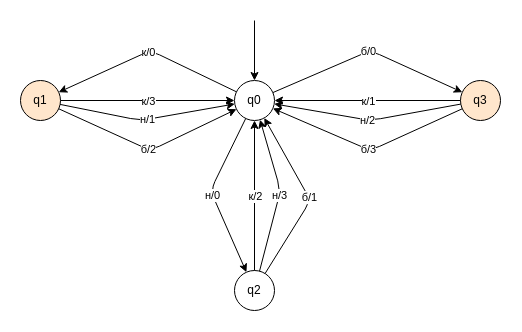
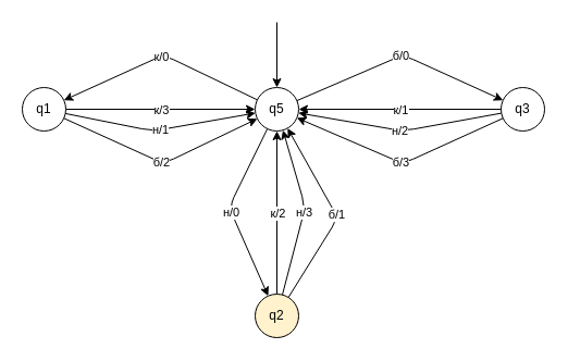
- <mxCell id="5" value="q1" style="ellipse;whiteSpace=wrap;html=1;aspect=fixed;fillColor=#ffe6cc;" parent="1" vertex="1"><mxGeometry x="20" y="80" width="40" height="40" as="geometry" /></mxCell>
+ <mxCell id="5" value="q1" style="ellipse;whiteSpace=wrap;html=1;aspect=fixed;" parent="1" vertex="1"><mxGeometry x="20" y="80" width="40" height="40" as="geometry" /></mxCell>
- <mxCell id="2" value="q0" style="ellipse;whiteSpace=wrap;html=1;aspect=fixed;" parent="1" vertex="1"><mxGeometry x="234" y="80" width="40" height="40" as="geometry" /></mxCell>
+ <mxCell id="2" value="q5" style="ellipse;whiteSpace=wrap;html=1;aspect=fixed;" parent="1" vertex="1"><mxGeometry x="234" y="80" width="40" height="40" as="geometry" /></mxCell>
- <mxCell id="4" value="q3" style="ellipse;whiteSpace=wrap;html=1;aspect=fixed;fillColor=#ffe6cc;" parent="1" vertex="1"><mxGeometry x="460" y="80" width="40" height="40" as="geometry" /></mxCell>
+ <mxCell id="4" value="q3" style="ellipse;whiteSpace=wrap;html=1;aspect=fixed;" parent="1" vertex="1"><mxGeometry x="460" y="80" width="40" height="40" as="geometry" /></mxCell>
- <mxCell id="3" value="q2" style="ellipse;whiteSpace=wrap;html=1;aspect=fixed;" parent="1" vertex="1"><mxGeometry x="234" y="270" width="40" height="40" as="geometry" /></mxCell>
+ <mxCell id="3" value="q2" style="ellipse;whiteSpace=wrap;html=1;aspect=fixed;fillColor=#fff2cc;" parent="1" vertex="1"><mxGeometry x="234" y="270" width="40" height="40" as="geometry" /></mxCell>
